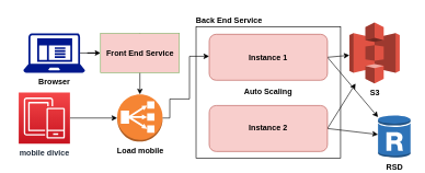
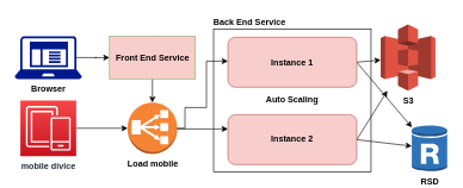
- <mxCell id="5" value="&lt;b&gt;Browser&lt;/b&gt;" style="sketch=0;aspect=fixed;pointerEvents=1;shadow=0;dashed=0;html=1;strokeColor=none;labelPosition=center;verticalLabelPosition=bottom;verticalAlign=top;align=center;fillColor=#00188D;shape=mxgraph.mscae.enterprise.client_application" vertex="1" parent="1"><mxGeometry x="35.13" y="50" width="93.75" height="60" as="geometry" /></mxCell>
+ <mxCell id="5" value="&lt;b&gt;Browser&lt;/b&gt;" style="sketch=0;aspect=fixed;pointerEvents=1;shadow=0;dashed=0;html=1;strokeColor=none;labelPosition=center;verticalLabelPosition=bottom;verticalAlign=top;align=center;fillColor=#00188D;shape=mxgraph.mscae.enterprise.client_application" vertex="1" parent="1"><mxGeometry x="20.13" y="50" width="93.75" height="60" as="geometry" /></mxCell>
+ <mxCell id="8" style="edgeStyle=orthogonalEdgeStyle;rounded=0;orthogonalLoop=1;jettySize=auto;html=1;exitX=1;exitY=0.5;exitDx=0;exitDy=0;exitPerimeter=0;" edge="1" parent="1" source="6" target="17"><mxGeometry relative="1" as="geometry"><Array as="points"><mxPoint x="318" y="180" /><mxPoint x="318" y="180" /></Array></mxGeometry></mxCell>
